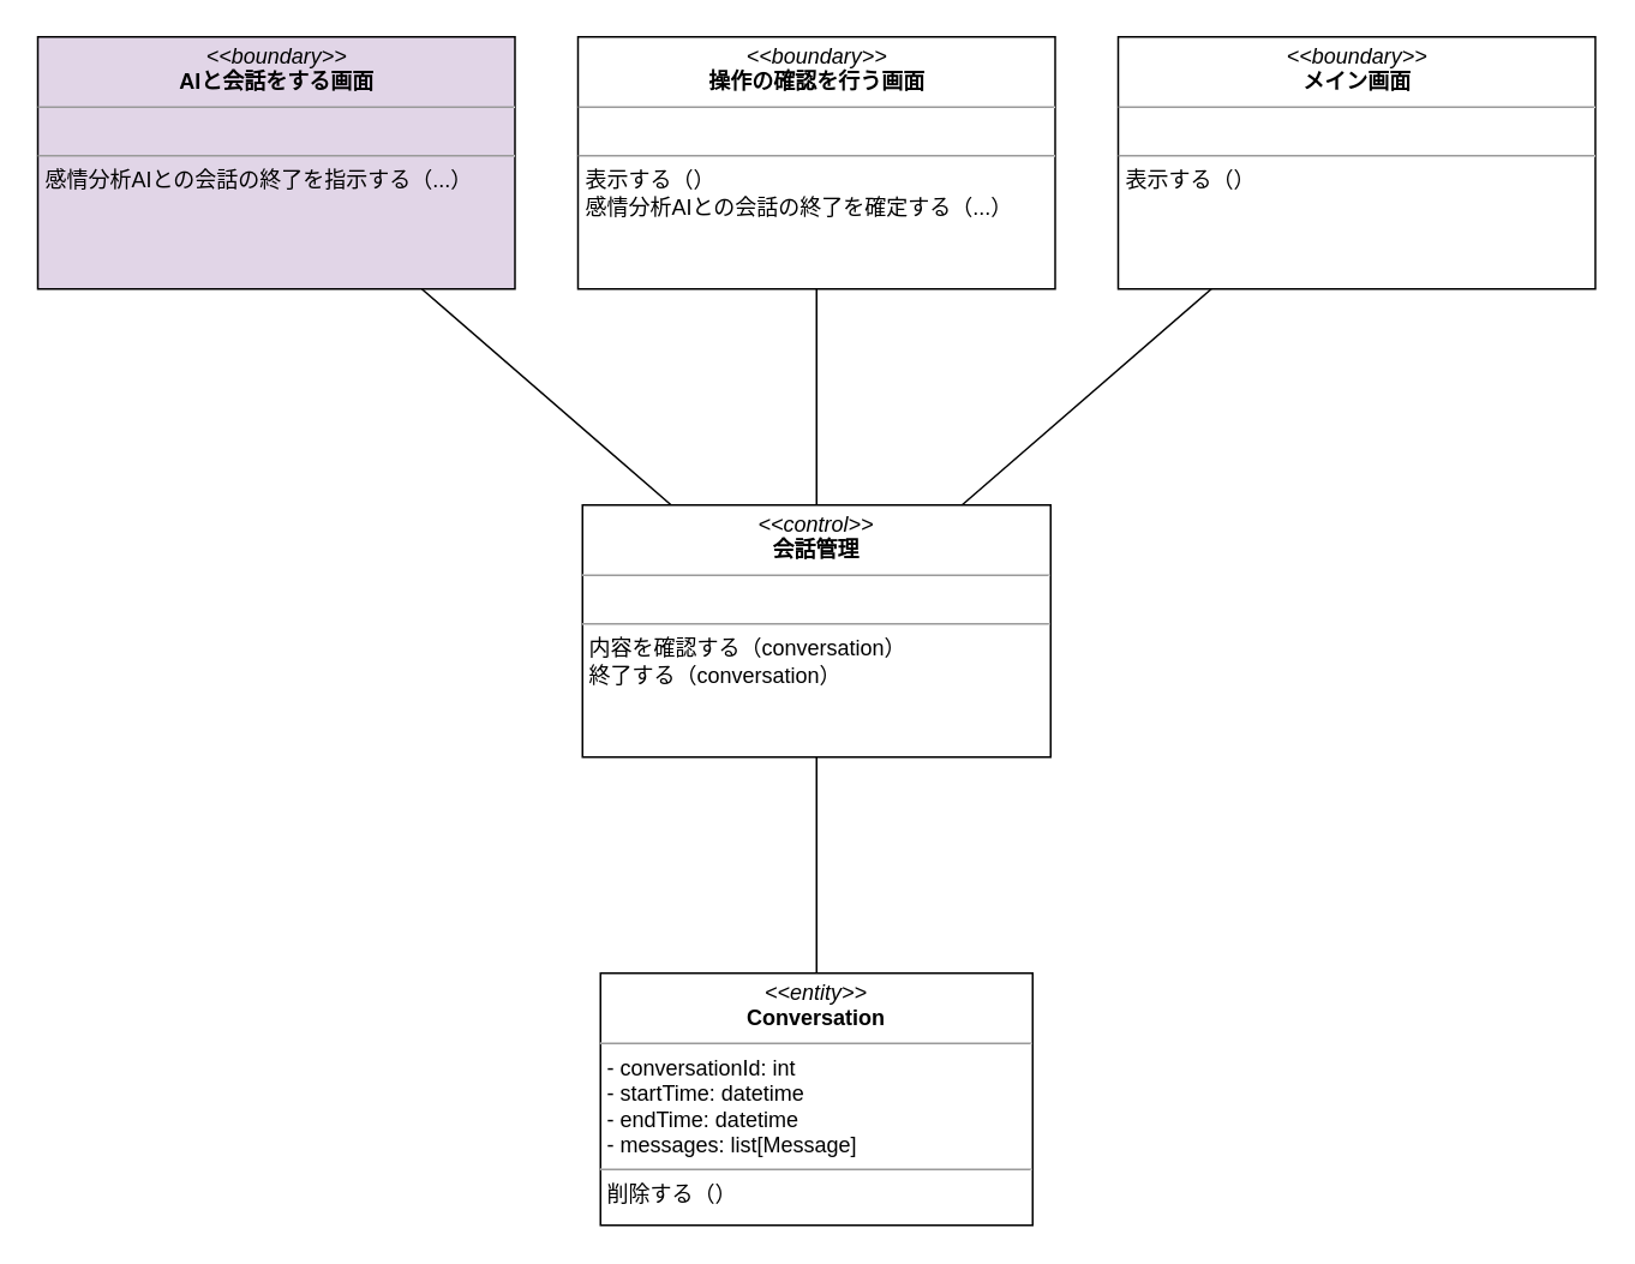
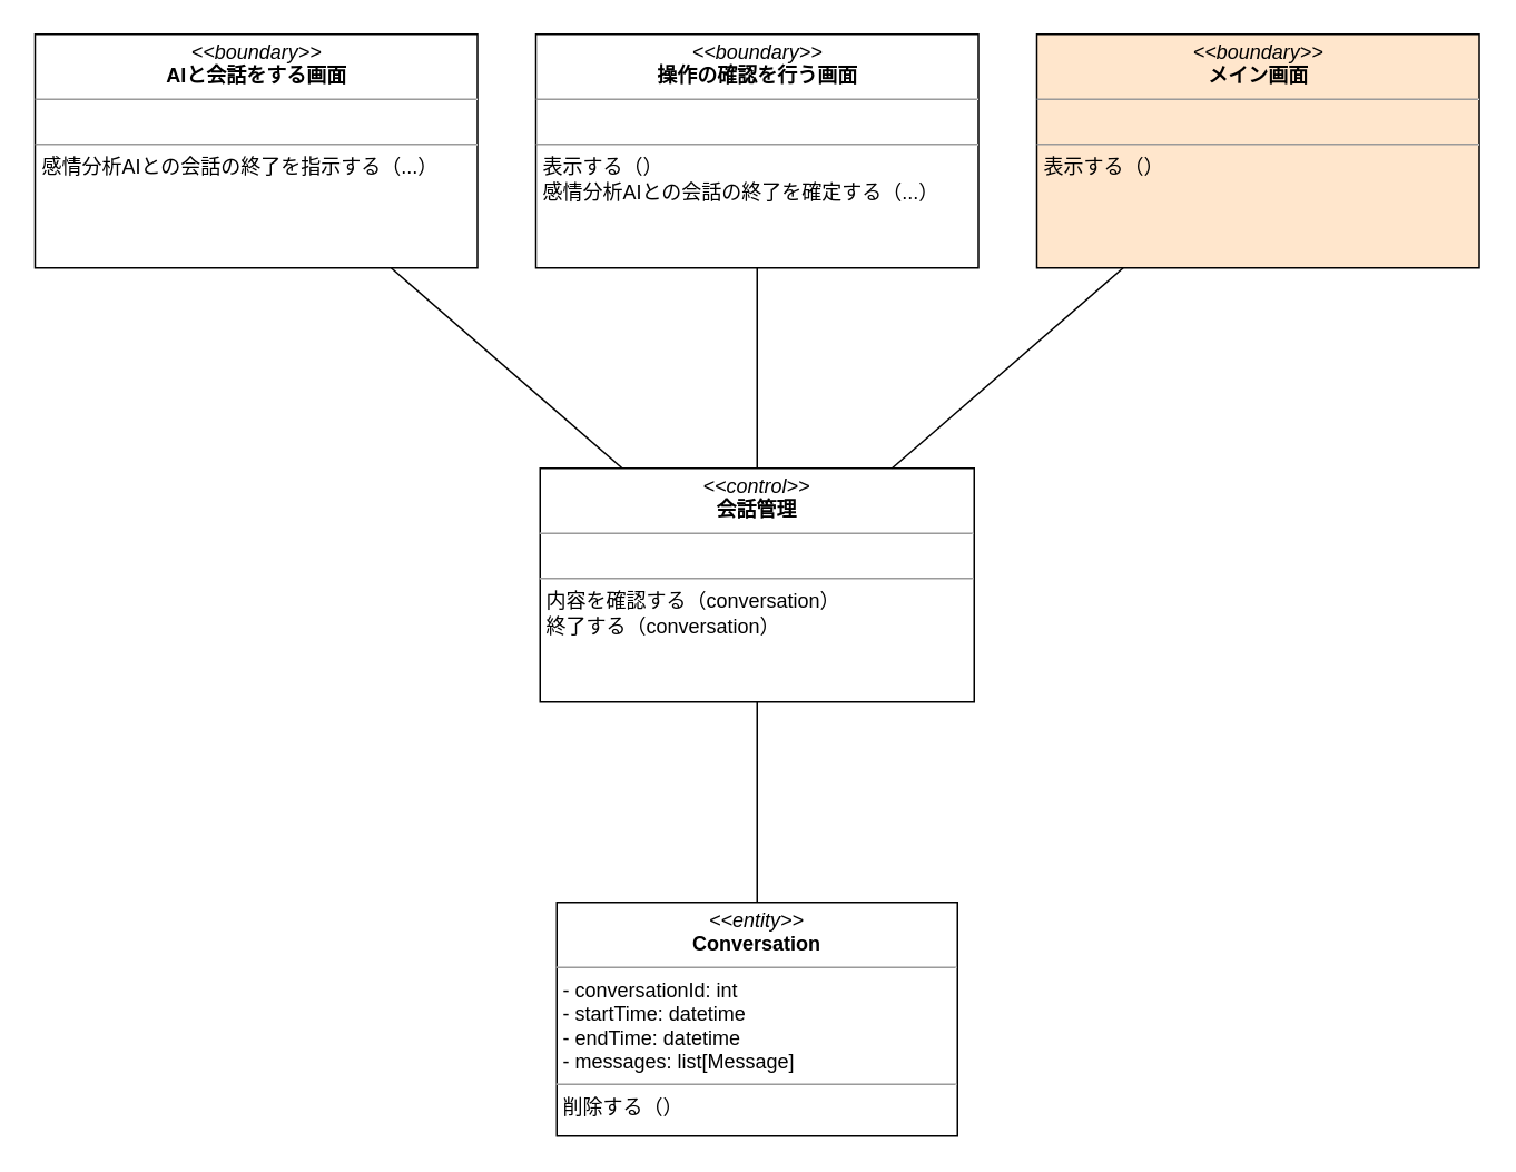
- <mxCell id="3" value="&lt;p style=&quot;margin:0px;margin-top:4px;text-align:center;&quot;&gt;&lt;i&gt;&amp;lt;&amp;lt;boundary&amp;gt;&amp;gt;&lt;/i&gt;&lt;br&gt;&lt;b&gt;AIと会話をする画面&lt;/b&gt;&lt;/p&gt;&lt;hr size=&quot;1&quot;&gt;&lt;p style=&quot;margin:0px;margin-left:4px;&quot;&gt;&lt;br&gt;&lt;/p&gt;&lt;hr size=&quot;1&quot;&gt;&lt;p style=&quot;margin:0px;margin-left:4px;&quot;&gt;感情分析AIとの会話の終了を指示する（...）&lt;/p&gt;" style="verticalAlign=top;align=left;overflow=fill;fontSize=12;fontFamily=Helvetica;html=1;fillColor=#e1d5e7;" parent="1" vertex="1"><mxGeometry x="20.5" y="20" width="265" height="140" as="geometry" /></mxCell>
+ <mxCell id="3" value="&lt;p style=&quot;margin:0px;margin-top:4px;text-align:center;&quot;&gt;&lt;i&gt;&amp;lt;&amp;lt;boundary&amp;gt;&amp;gt;&lt;/i&gt;&lt;br&gt;&lt;b&gt;AIと会話をする画面&lt;/b&gt;&lt;/p&gt;&lt;hr size=&quot;1&quot;&gt;&lt;p style=&quot;margin:0px;margin-left:4px;&quot;&gt;&lt;br&gt;&lt;/p&gt;&lt;hr size=&quot;1&quot;&gt;&lt;p style=&quot;margin:0px;margin-left:4px;&quot;&gt;感情分析AIとの会話の終了を指示する（...）&lt;/p&gt;" style="verticalAlign=top;align=left;overflow=fill;fontSize=12;fontFamily=Helvetica;html=1;" parent="1" vertex="1"><mxGeometry x="20.5" y="20" width="265" height="140" as="geometry" /></mxCell>
- <mxCell id="10" value="&lt;p style=&quot;margin:0px;margin-top:4px;text-align:center;&quot;&gt;&lt;i&gt;&amp;lt;&amp;lt;boundary&amp;gt;&amp;gt;&lt;/i&gt;&lt;br&gt;&lt;b&gt;メイン画面&lt;/b&gt;&lt;/p&gt;&lt;hr size=&quot;1&quot;&gt;&lt;p style=&quot;margin:0px;margin-left:4px;&quot;&gt;&lt;br&gt;&lt;/p&gt;&lt;hr size=&quot;1&quot;&gt;&lt;p style=&quot;margin:0px;margin-left:4px;&quot;&gt;表示する（）&lt;/p&gt;" style="verticalAlign=top;align=left;overflow=fill;fontSize=12;fontFamily=Helvetica;html=1;" parent="1" vertex="1"><mxGeometry x="620.5" y="20" width="265" height="140" as="geometry" /></mxCell>
+ <mxCell id="10" value="&lt;p style=&quot;margin:0px;margin-top:4px;text-align:center;&quot;&gt;&lt;i&gt;&amp;lt;&amp;lt;boundary&amp;gt;&amp;gt;&lt;/i&gt;&lt;br&gt;&lt;b&gt;メイン画面&lt;/b&gt;&lt;/p&gt;&lt;hr size=&quot;1&quot;&gt;&lt;p style=&quot;margin:0px;margin-left:4px;&quot;&gt;&lt;br&gt;&lt;/p&gt;&lt;hr size=&quot;1&quot;&gt;&lt;p style=&quot;margin:0px;margin-left:4px;&quot;&gt;表示する（）&lt;/p&gt;" style="verticalAlign=top;align=left;overflow=fill;fontSize=12;fontFamily=Helvetica;html=1;fillColor=#ffe6cc;" parent="1" vertex="1"><mxGeometry x="620.5" y="20" width="265" height="140" as="geometry" /></mxCell>
